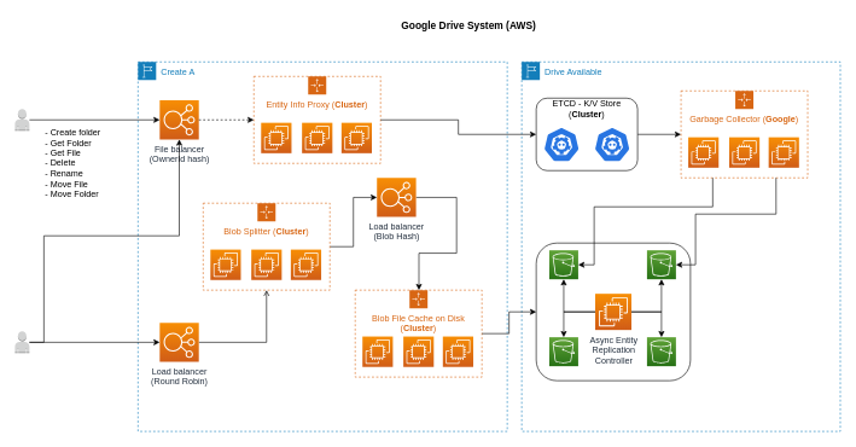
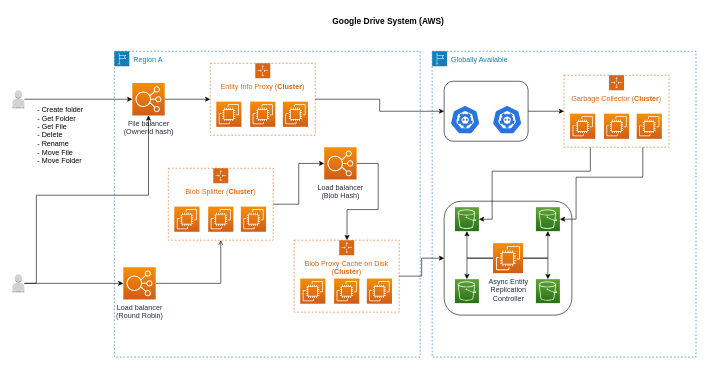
- <mxCell id="2" value="Create A" style="points=[[0,0],[0.25,0],[0.5,0],[0.75,0],[1,0],[1,0.25],[1,0.5],[1,0.75],[1,1],[0.75,1],[0.5,1],[0.25,1],[0,1],[0,0.75],[0,0.5],[0,0.25]];outlineConnect=0;gradientColor=none;html=1;whiteSpace=wrap;fontSize=12;fontStyle=0;container=1;pointerEvents=0;collapsible=0;recursiveResize=0;shape=mxgraph.aws4.group;grIcon=mxgraph.aws4.group_region;strokeColor=#147EBA;fillColor=none;verticalAlign=top;align=left;spacingLeft=30;fontColor=#147EBA;dashed=1;" vertex="1" parent="1"><mxGeometry x="190" y="85" width="510" height="510" as="geometry" /></mxCell>
+ <mxCell id="2" value="Region A" style="points=[[0,0],[0.25,0],[0.5,0],[0.75,0],[1,0],[1,0.25],[1,0.5],[1,0.75],[1,1],[0.75,1],[0.5,1],[0.25,1],[0,1],[0,0.75],[0,0.5],[0,0.25]];outlineConnect=0;gradientColor=none;html=1;whiteSpace=wrap;fontSize=12;fontStyle=0;container=1;pointerEvents=0;collapsible=0;recursiveResize=0;shape=mxgraph.aws4.group;grIcon=mxgraph.aws4.group_region;strokeColor=#147EBA;fillColor=none;verticalAlign=top;align=left;spacingLeft=30;fontColor=#147EBA;dashed=1;" vertex="1" parent="1"><mxGeometry x="190" y="85" width="510" height="510" as="geometry" /></mxCell>
- <mxCell id="25" value="Drive Available" style="points=[[0,0],[0.25,0],[0.5,0],[0.75,0],[1,0],[1,0.25],[1,0.5],[1,0.75],[1,1],[0.75,1],[0.5,1],[0.25,1],[0,1],[0,0.75],[0,0.5],[0,0.25]];outlineConnect=0;gradientColor=none;html=1;whiteSpace=wrap;fontSize=12;fontStyle=0;container=1;pointerEvents=0;collapsible=0;recursiveResize=0;shape=mxgraph.aws4.group;grIcon=mxgraph.aws4.group_region;strokeColor=#147EBA;fillColor=none;verticalAlign=top;align=left;spacingLeft=30;fontColor=#147EBA;dashed=1;" vertex="1" parent="1"><mxGeometry x="720" y="85" width="440" height="510" as="geometry" /></mxCell>
+ <mxCell id="25" value="Globally Available" style="points=[[0,0],[0.25,0],[0.5,0],[0.75,0],[1,0],[1,0.25],[1,0.5],[1,0.75],[1,1],[0.75,1],[0.5,1],[0.25,1],[0,1],[0,0.75],[0,0.5],[0,0.25]];outlineConnect=0;gradientColor=none;html=1;whiteSpace=wrap;fontSize=12;fontStyle=0;container=1;pointerEvents=0;collapsible=0;recursiveResize=0;shape=mxgraph.aws4.group;grIcon=mxgraph.aws4.group_region;strokeColor=#147EBA;fillColor=none;verticalAlign=top;align=left;spacingLeft=30;fontColor=#147EBA;dashed=1;" vertex="1" parent="1"><mxGeometry x="720" y="85" width="440" height="510" as="geometry" /></mxCell>
- <mxCell id="31" value="ETCD - K/V Store (&lt;b&gt;Cluster&lt;/b&gt;)" style="text;html=1;strokeColor=none;fillColor=none;align=center;verticalAlign=middle;whiteSpace=wrap;rounded=0;" vertex="1" parent="25"><mxGeometry x="25" y="50" width="130" height="30" as="geometry" /></mxCell>
- <mxCell id="8" style="edgeStyle=orthogonalEdgeStyle;rounded=0;orthogonalLoop=1;jettySize=auto;html=1;dashed=1;" edge="1" parent="2" source="7" target="3"><mxGeometry relative="1" as="geometry" /></mxCell>
+ <mxCell id="8" style="edgeStyle=orthogonalEdgeStyle;rounded=0;orthogonalLoop=1;jettySize=auto;html=1;" edge="1" parent="2" source="7" target="3"><mxGeometry relative="1" as="geometry" /></mxCell>
- <mxCell id="32" value="Garbage Collector (&lt;b&gt;Google&lt;/b&gt;)" style="points=[[0,0],[0.25,0],[0.5,0],[0.75,0],[1,0],[1,0.25],[1,0.5],[1,0.75],[1,1],[0.75,1],[0.5,1],[0.25,1],[0,1],[0,0.75],[0,0.5],[0,0.25]];outlineConnect=0;gradientColor=none;html=1;whiteSpace=wrap;fontSize=12;fontStyle=0;container=1;pointerEvents=0;collapsible=0;recursiveResize=0;shape=mxgraph.aws4.groupCenter;grIcon=mxgraph.aws4.group_auto_scaling_group;grStroke=1;strokeColor=#D86613;fillColor=none;verticalAlign=top;align=center;fontColor=#D86613;dashed=1;spacingTop=25;" vertex="1" parent="25"><mxGeometry x="220" y="40" width="175" height="120" as="geometry" /></mxCell>
+ <mxCell id="32" value="Garbage Collector (&lt;b&gt;Cluster&lt;/b&gt;)" style="points=[[0,0],[0.25,0],[0.5,0],[0.75,0],[1,0],[1,0.25],[1,0.5],[1,0.75],[1,1],[0.75,1],[0.5,1],[0.25,1],[0,1],[0,0.75],[0,0.5],[0,0.25]];outlineConnect=0;gradientColor=none;html=1;whiteSpace=wrap;fontSize=12;fontStyle=0;container=1;pointerEvents=0;collapsible=0;recursiveResize=0;shape=mxgraph.aws4.groupCenter;grIcon=mxgraph.aws4.group_auto_scaling_group;grStroke=1;strokeColor=#D86613;fillColor=none;verticalAlign=top;align=center;fontColor=#D86613;dashed=1;spacingTop=25;" vertex="1" parent="25"><mxGeometry x="220" y="40" width="175" height="120" as="geometry" /></mxCell>
- <mxCell id="17" value="&lt;div&gt;Load balancer&lt;/div&gt;&lt;div&gt;(Blob Hash)&lt;br&gt;&lt;/div&gt;" style="sketch=0;points=[[0,0,0],[0.25,0,0],[0.5,0,0],[0.75,0,0],[1,0,0],[0,1,0],[0.25,1,0],[0.5,1,0],[0.75,1,0],[1,1,0],[0,0.25,0],[0,0.5,0],[0,0.75,0],[1,0.25,0],[1,0.5,0],[1,0.75,0]];outlineConnect=0;fontColor=#232F3E;gradientColor=#F78E04;gradientDirection=north;fillColor=#D05C17;strokeColor=#ffffff;dashed=0;verticalLabelPosition=bottom;verticalAlign=top;align=center;html=1;fontSize=12;fontStyle=0;aspect=fixed;shape=mxgraph.aws4.resourceIcon;resIcon=mxgraph.aws4.elastic_load_balancing;" vertex="1" parent="2"><mxGeometry x="330" y="160" width="54" height="54" as="geometry" /></mxCell>
+ <mxCell id="17" value="&lt;div&gt;Load balancer&lt;/div&gt;&lt;div&gt;(Blob Hash)&lt;br&gt;&lt;/div&gt;" style="sketch=0;points=[[0,0,0],[0.25,0,0],[0.5,0,0],[0.75,0,0],[1,0,0],[0,1,0],[0.25,1,0],[0.5,1,0],[0.75,1,0],[1,1,0],[0,0.25,0],[0,0.5,0],[0,0.75,0],[1,0.25,0],[1,0.5,0],[1,0.75,0]];outlineConnect=0;fontColor=#232F3E;gradientColor=#F78E04;gradientDirection=north;fillColor=#D05C17;strokeColor=#ffffff;dashed=0;verticalLabelPosition=bottom;verticalAlign=top;align=center;html=1;fontSize=12;fontStyle=0;aspect=fixed;shape=mxgraph.aws4.resourceIcon;resIcon=mxgraph.aws4.elastic_load_balancing;" vertex="1" parent="2"><mxGeometry x="350" y="160" width="54" height="54" as="geometry" /></mxCell>
- <mxCell id="18" value="Blob File Cache on Disk (&lt;b&gt;Cluster&lt;/b&gt;)" style="points=[[0,0],[0.25,0],[0.5,0],[0.75,0],[1,0],[1,0.25],[1,0.5],[1,0.75],[1,1],[0.75,1],[0.5,1],[0.25,1],[0,1],[0,0.75],[0,0.5],[0,0.25]];outlineConnect=0;gradientColor=none;html=1;whiteSpace=wrap;fontSize=12;fontStyle=0;container=1;pointerEvents=0;collapsible=0;recursiveResize=0;shape=mxgraph.aws4.groupCenter;grIcon=mxgraph.aws4.group_auto_scaling_group;grStroke=1;strokeColor=#D86613;fillColor=none;verticalAlign=top;align=center;fontColor=#D86613;dashed=1;spacingTop=25;" vertex="1" parent="2"><mxGeometry x="300" y="315" width="175" height="120" as="geometry" /></mxCell>
+ <mxCell id="18" value="Blob Proxy Cache on Disk (&lt;b&gt;Cluster&lt;/b&gt;)" style="points=[[0,0],[0.25,0],[0.5,0],[0.75,0],[1,0],[1,0.25],[1,0.5],[1,0.75],[1,1],[0.75,1],[0.5,1],[0.25,1],[0,1],[0,0.75],[0,0.5],[0,0.25]];outlineConnect=0;gradientColor=none;html=1;whiteSpace=wrap;fontSize=12;fontStyle=0;container=1;pointerEvents=0;collapsible=0;recursiveResize=0;shape=mxgraph.aws4.groupCenter;grIcon=mxgraph.aws4.group_auto_scaling_group;grStroke=1;strokeColor=#D86613;fillColor=none;verticalAlign=top;align=center;fontColor=#D86613;dashed=1;spacingTop=25;" vertex="1" parent="2"><mxGeometry x="300" y="315" width="175" height="120" as="geometry" /></mxCell>
- <mxCell id="10" value="&lt;div&gt;Load balancer&lt;/div&gt;&lt;div&gt;(Round Robin)&lt;br&gt;&lt;/div&gt;" style="sketch=0;points=[[0,0,0],[0.25,0,0],[0.5,0,0],[0.75,0,0],[1,0,0],[0,1,0],[0.25,1,0],[0.5,1,0],[0.75,1,0],[1,1,0],[0,0.25,0],[0,0.5,0],[0,0.75,0],[1,0.25,0],[1,0.5,0],[1,0.75,0]];outlineConnect=0;fontColor=#232F3E;gradientColor=#F78E04;gradientDirection=north;fillColor=#D05C17;strokeColor=#ffffff;dashed=0;verticalLabelPosition=bottom;verticalAlign=top;align=center;html=1;fontSize=12;fontStyle=0;aspect=fixed;shape=mxgraph.aws4.resourceIcon;resIcon=mxgraph.aws4.elastic_load_balancing;" vertex="1" parent="2"><mxGeometry x="30" y="360" width="54" height="54" as="geometry" /></mxCell>
+ <mxCell id="10" value="&lt;div&gt;Load balancer&lt;/div&gt;&lt;div&gt;(Round Robin)&lt;br&gt;&lt;/div&gt;" style="sketch=0;points=[[0,0,0],[0.25,0,0],[0.5,0,0],[0.75,0,0],[1,0,0],[0,1,0],[0.25,1,0],[0.5,1,0],[0.75,1,0],[1,1,0],[0,0.25,0],[0,0.5,0],[0,0.75,0],[1,0.25,0],[1,0.5,0],[1,0.75,0]];outlineConnect=0;fontColor=#232F3E;gradientColor=#F78E04;gradientDirection=north;fillColor=#D05C17;strokeColor=#ffffff;dashed=0;verticalLabelPosition=bottom;verticalAlign=top;align=center;html=1;fontSize=12;fontStyle=0;aspect=fixed;shape=mxgraph.aws4.resourceIcon;resIcon=mxgraph.aws4.elastic_load_balancing;" vertex="1" parent="2"><mxGeometry x="15" y="360" width="54" height="54" as="geometry" /></mxCell>
